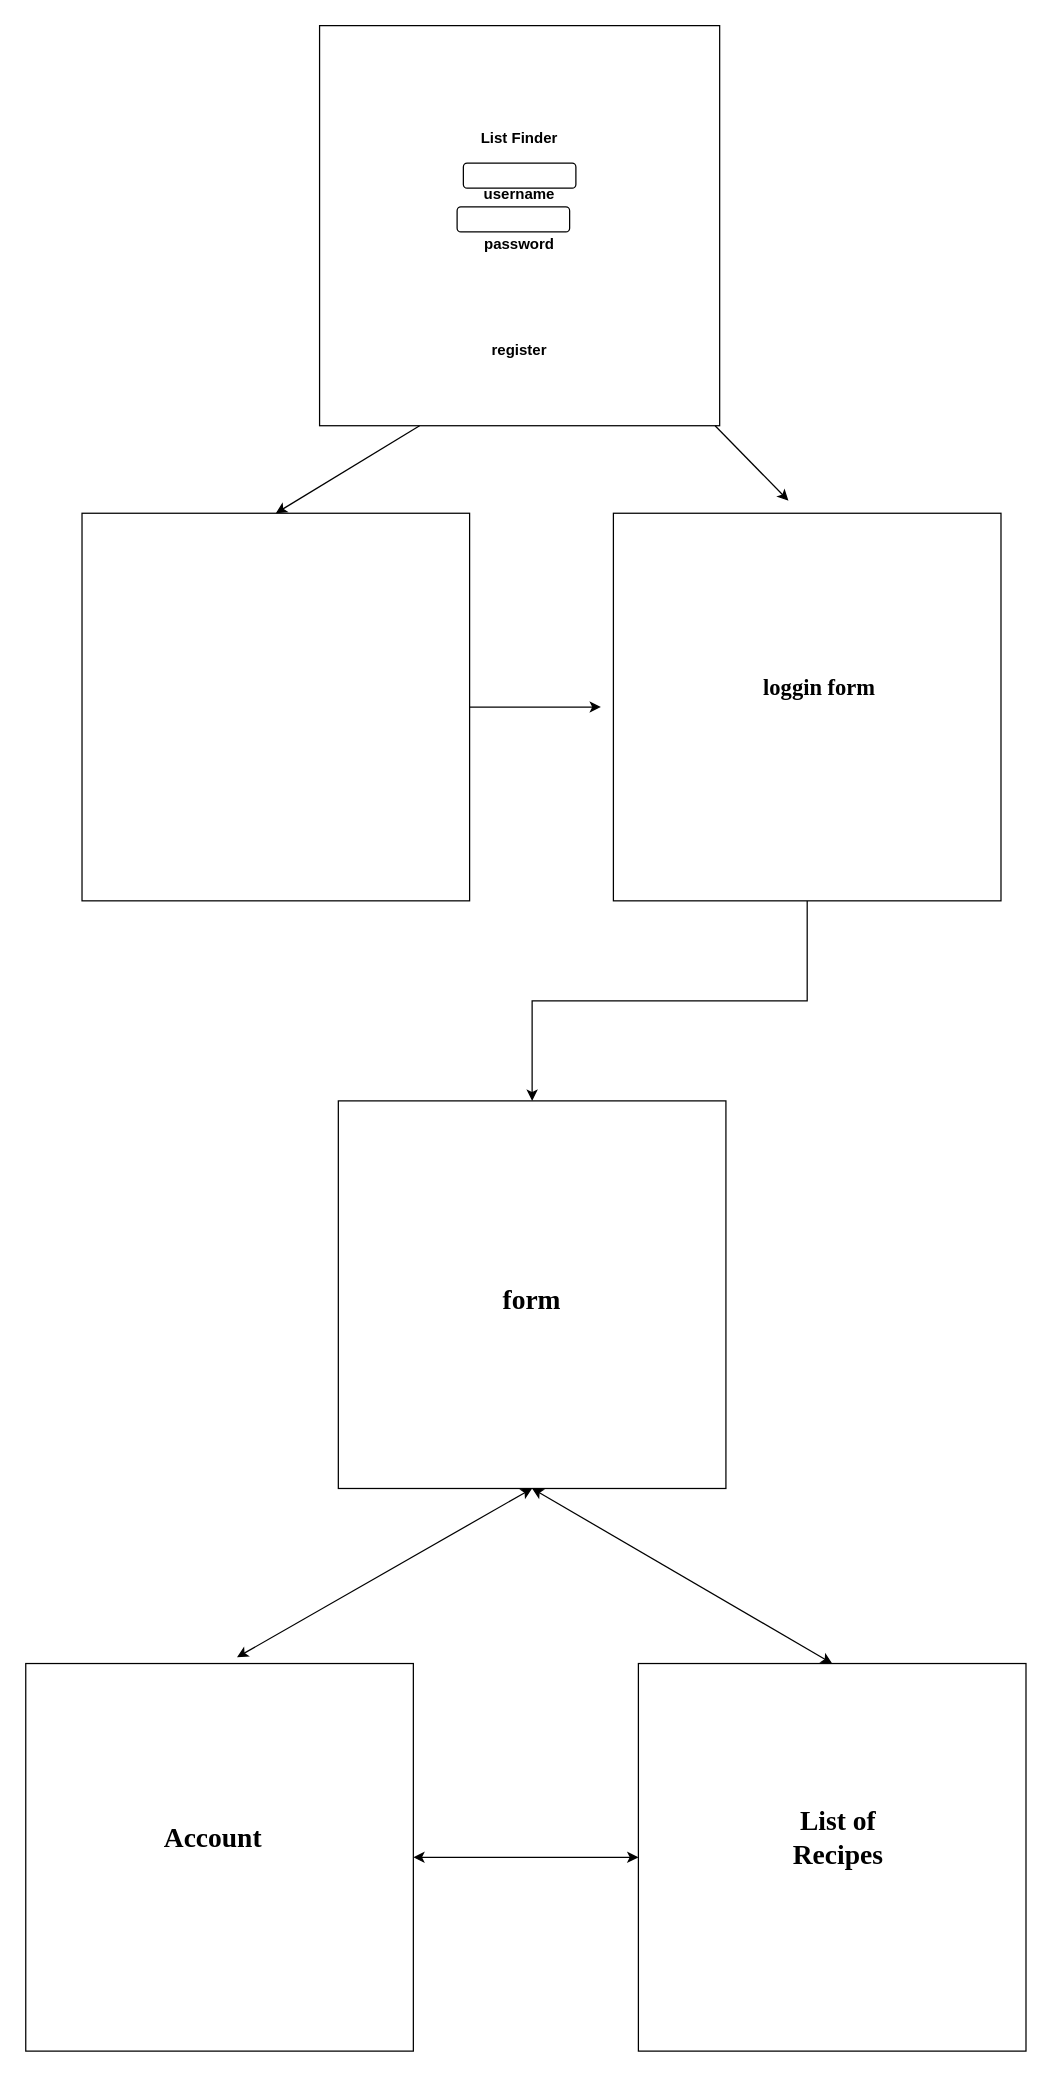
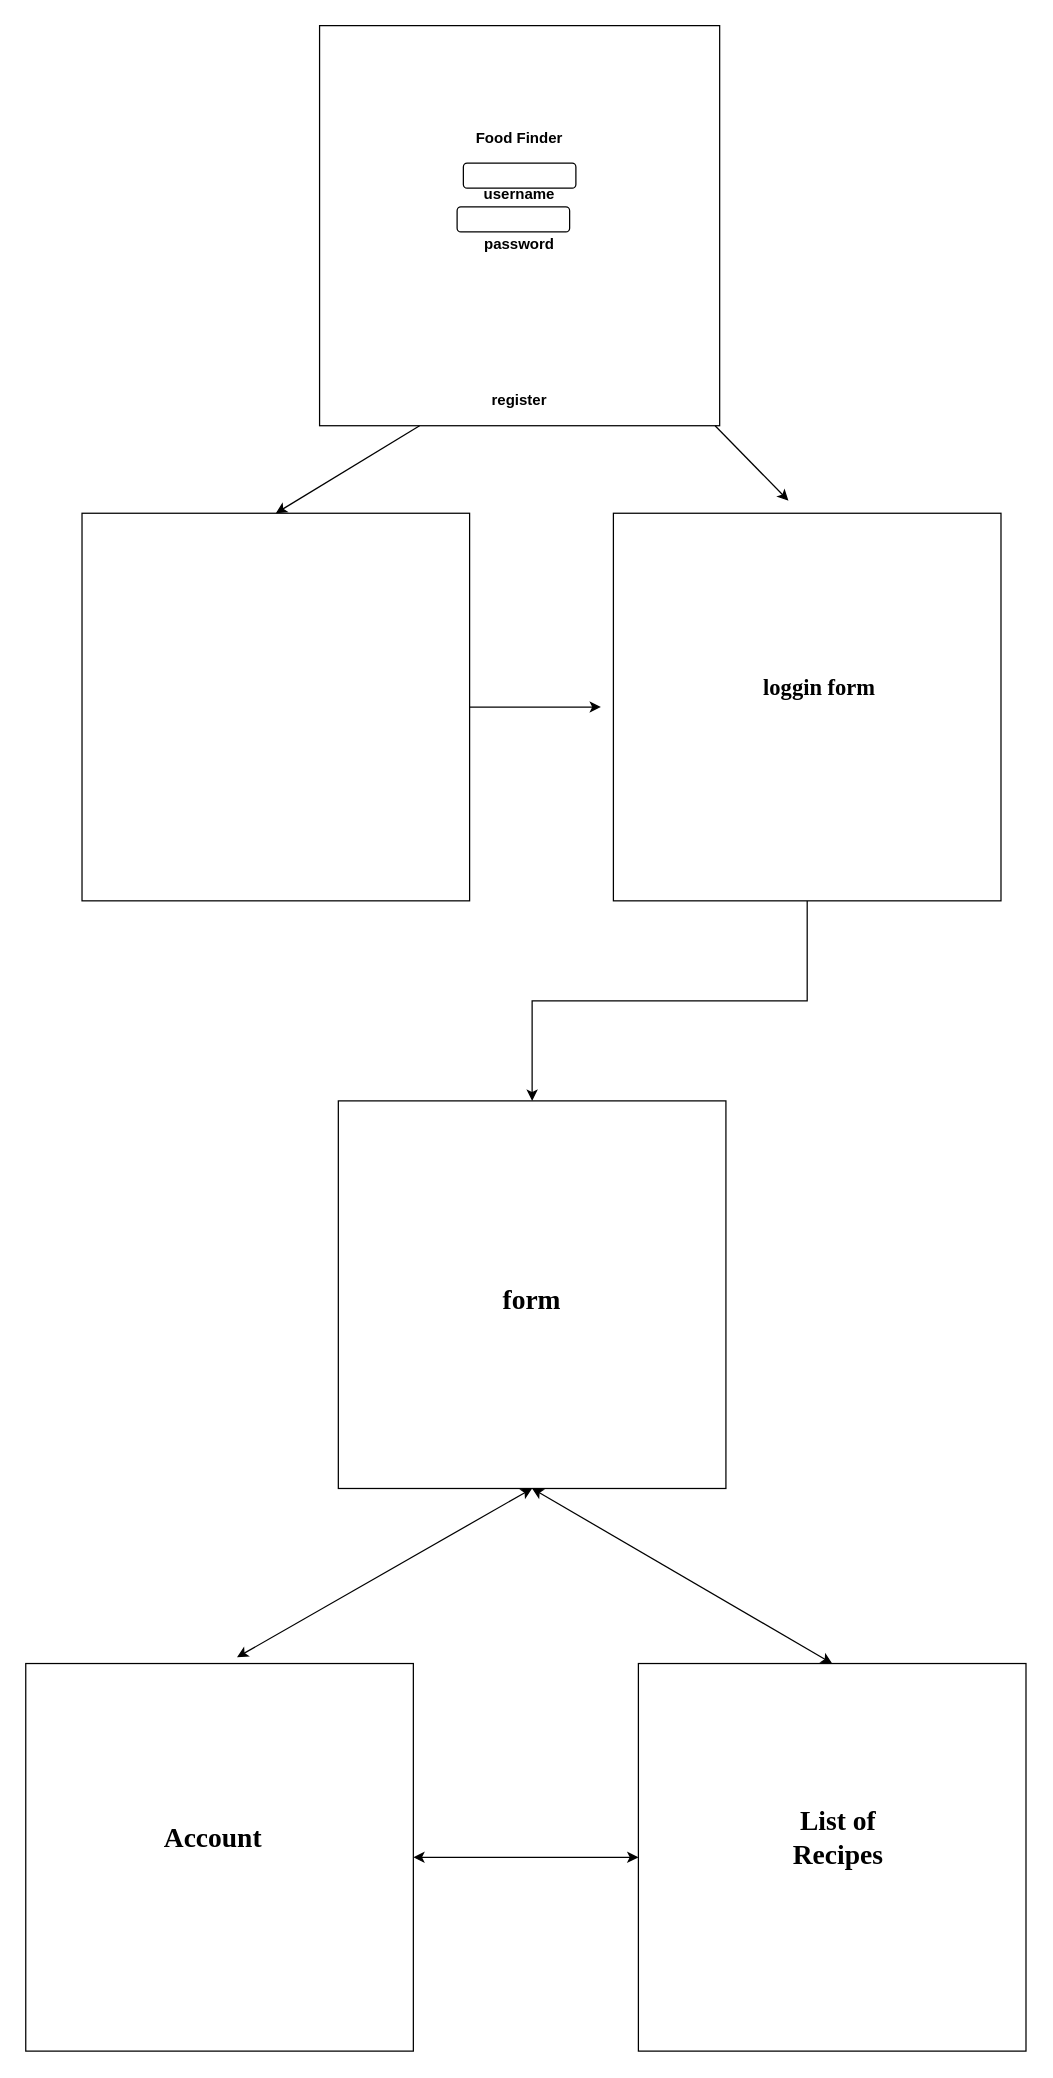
- <mxCell id="4" value="List Finder" style="text;html=1;strokeColor=none;fillColor=none;align=center;verticalAlign=middle;whiteSpace=wrap;rounded=0;fontStyle=1" vertex="1" parent="1"><mxGeometry x="375" y="100" width="80" height="20" as="geometry" /></mxCell>
+ <mxCell id="4" value="Food Finder" style="text;html=1;strokeColor=none;fillColor=none;align=center;verticalAlign=middle;whiteSpace=wrap;rounded=0;fontStyle=1" vertex="1" parent="1"><mxGeometry x="375" y="100" width="80" height="20" as="geometry" /></mxCell>
- <mxCell id="14" value="register" style="text;html=1;strokeColor=none;fillColor=none;align=center;verticalAlign=middle;whiteSpace=wrap;rounded=0;fontStyle=1" vertex="1" parent="1"><mxGeometry x="370" y="270" width="90" height="20" as="geometry" /></mxCell>
+ <mxCell id="14" value="register" style="text;html=1;strokeColor=none;fillColor=none;align=center;verticalAlign=middle;whiteSpace=wrap;rounded=0;fontStyle=1" vertex="1" parent="1"><mxGeometry x="370" y="310" width="90" height="20" as="geometry" /></mxCell>
